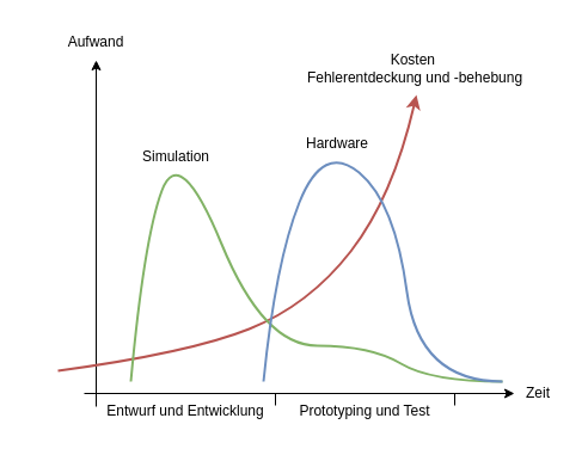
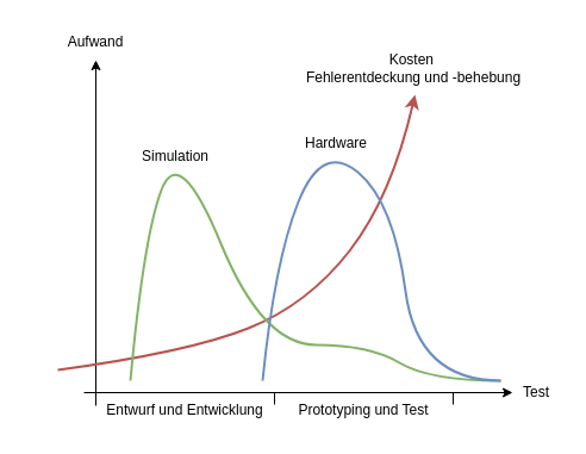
- <mxCell id="4" value="Zeit" style="text;html=1;align=center;verticalAlign=middle;whiteSpace=wrap;rounded=0;" parent="1" vertex="1"><mxGeometry x="430" y="314" width="40" height="30" as="geometry" /></mxCell>
+ <mxCell id="4" value="Test" style="text;html=1;align=center;verticalAlign=middle;whiteSpace=wrap;rounded=0;" parent="1" vertex="1"><mxGeometry x="430" y="314" width="40" height="30" as="geometry" /></mxCell>
